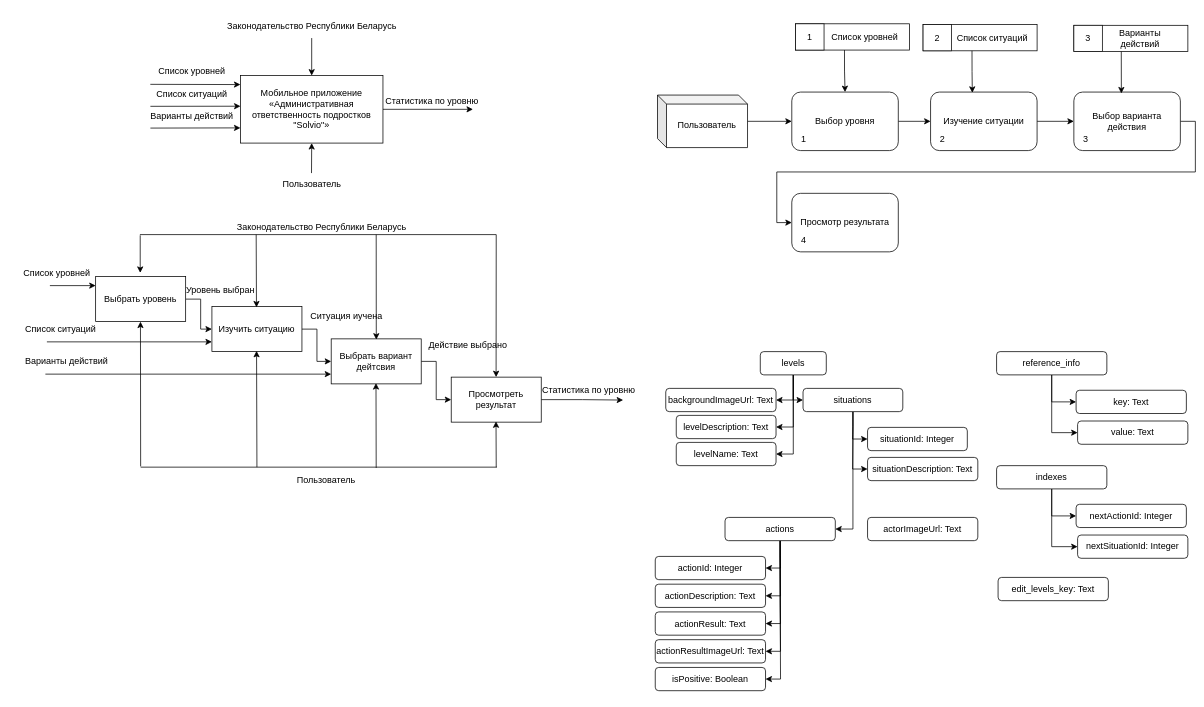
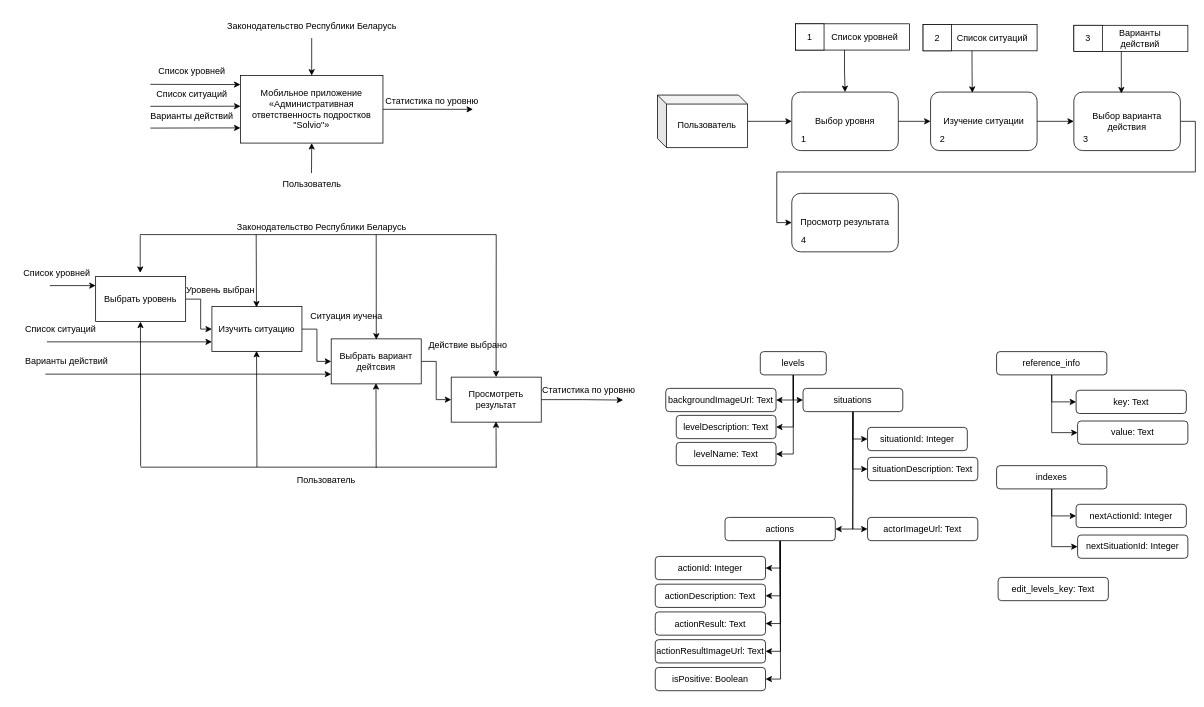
+ <mxCell id="80" style="edgeStyle=orthogonalEdgeStyle;rounded=0;orthogonalLoop=1;jettySize=auto;html=1;exitX=0.5;exitY=1;exitDx=0;exitDy=0;entryX=0;entryY=0.5;entryDx=0;entryDy=0;" edge="1" parent="1" source="82" target="85"><mxGeometry relative="1" as="geometry" /></mxCell>
